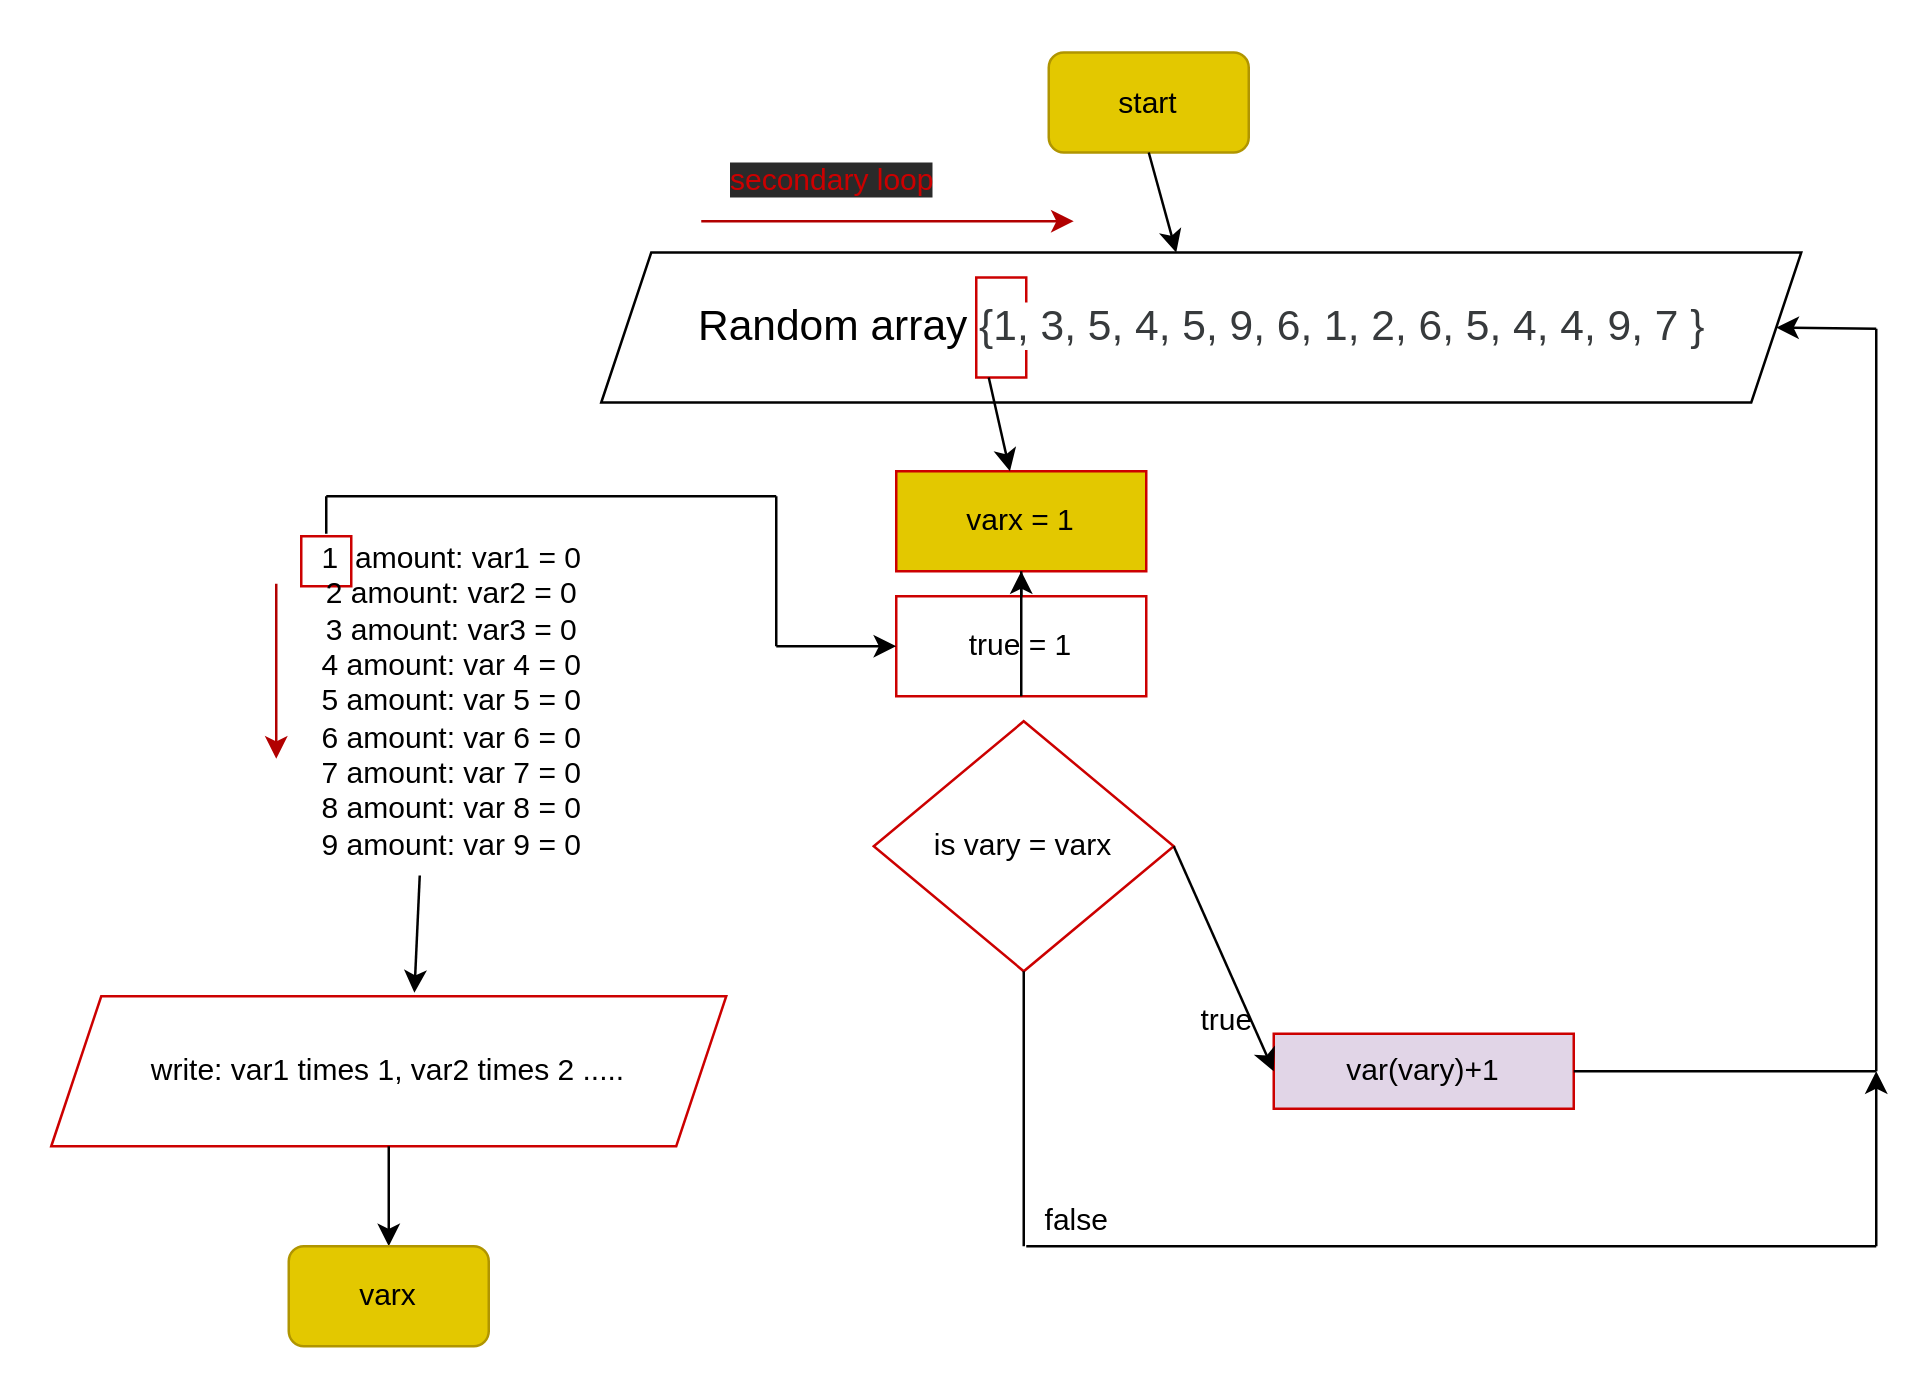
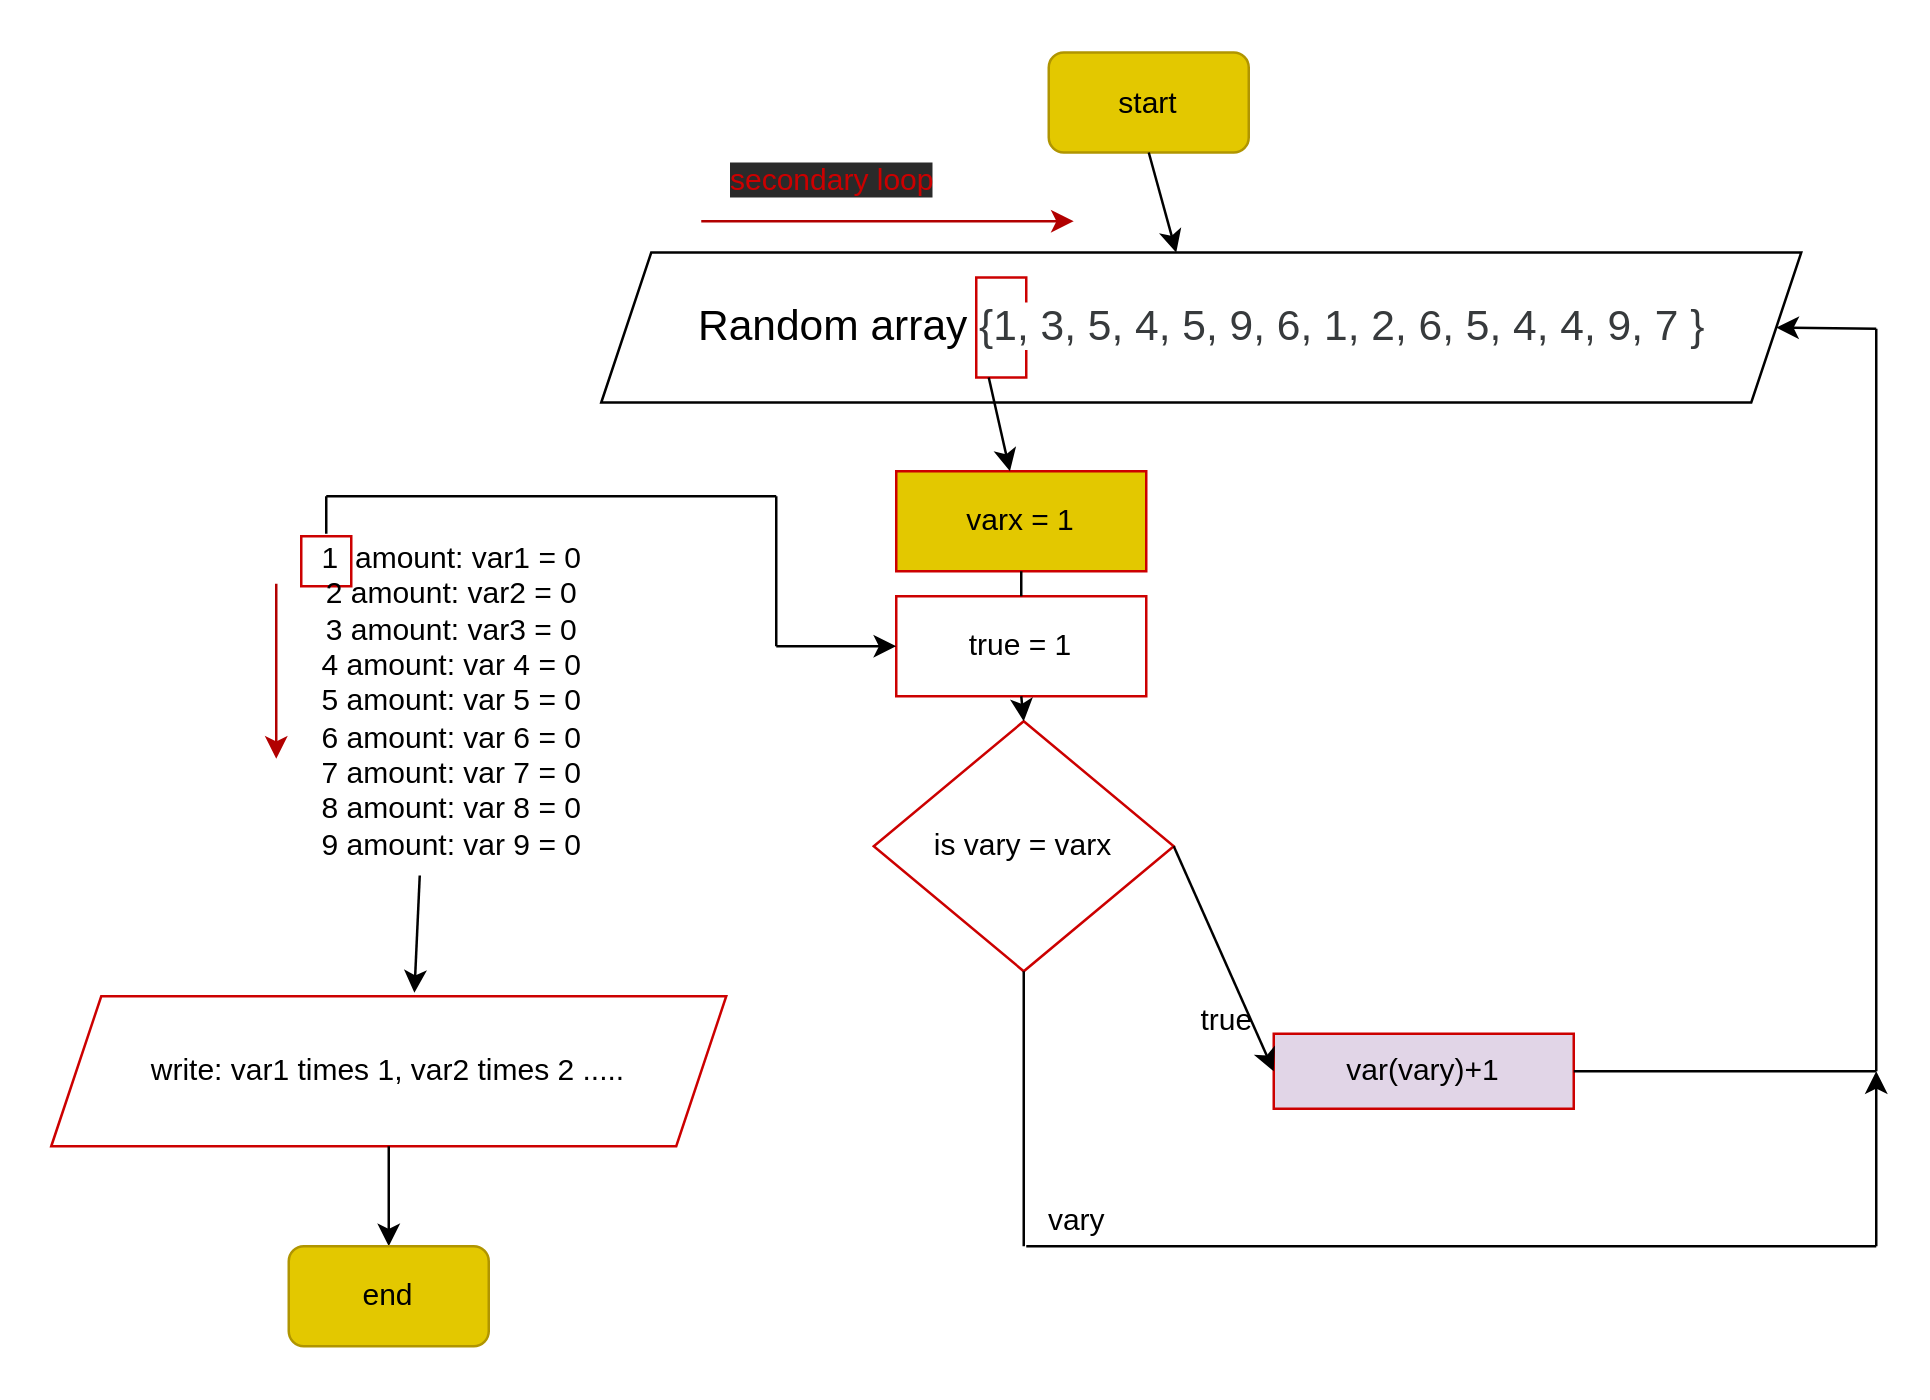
- <mxCell id="23" value="" style="endArrow=classic;html=1;exitX=0.5;exitY=1;exitDx=0;exitDy=0;" edge="1" parent="1" source="17" target="12"><mxGeometry width="50" height="50" relative="1" as="geometry"><mxPoint x="484" y="348" as="sourcePoint" /><mxPoint x="534" y="308" as="targetPoint" /></mxGeometry></mxCell>
+ <mxCell id="23" value="" style="endArrow=classic;html=1;exitX=0.5;exitY=1;exitDx=0;exitDy=0;entryX=0.5;entryY=0;entryDx=0;entryDy=0;" edge="1" parent="1" source="17" target="10"><mxGeometry width="50" height="50" relative="1" as="geometry"><mxPoint x="484" y="348" as="sourcePoint" /><mxPoint x="534" y="308" as="targetPoint" /></mxGeometry></mxCell>
- <mxCell id="28" value="false" style="text;html=1;align=center;verticalAlign=middle;resizable=0;points=[];autosize=1;strokeColor=none;" vertex="1" parent="1"><mxGeometry x="410" y="478" width="40" height="20" as="geometry" /></mxCell>
+ <mxCell id="28" value="vary" style="text;html=1;align=center;verticalAlign=middle;resizable=0;points=[];autosize=1;strokeColor=none;" vertex="1" parent="1"><mxGeometry x="410" y="478" width="40" height="20" as="geometry" /></mxCell>
- <mxCell id="35" value="varx" style="rounded=1;whiteSpace=wrap;html=1;fillColor=#e3c800;strokeColor=#B09500;fontColor=#000000;" vertex="1" parent="1"><mxGeometry x="115" y="498" width="80" height="40" as="geometry" /></mxCell>
+ <mxCell id="35" value="end" style="rounded=1;whiteSpace=wrap;html=1;fillColor=#e3c800;strokeColor=#B09500;fontColor=#000000;" vertex="1" parent="1"><mxGeometry x="115" y="498" width="80" height="40" as="geometry" /></mxCell>
